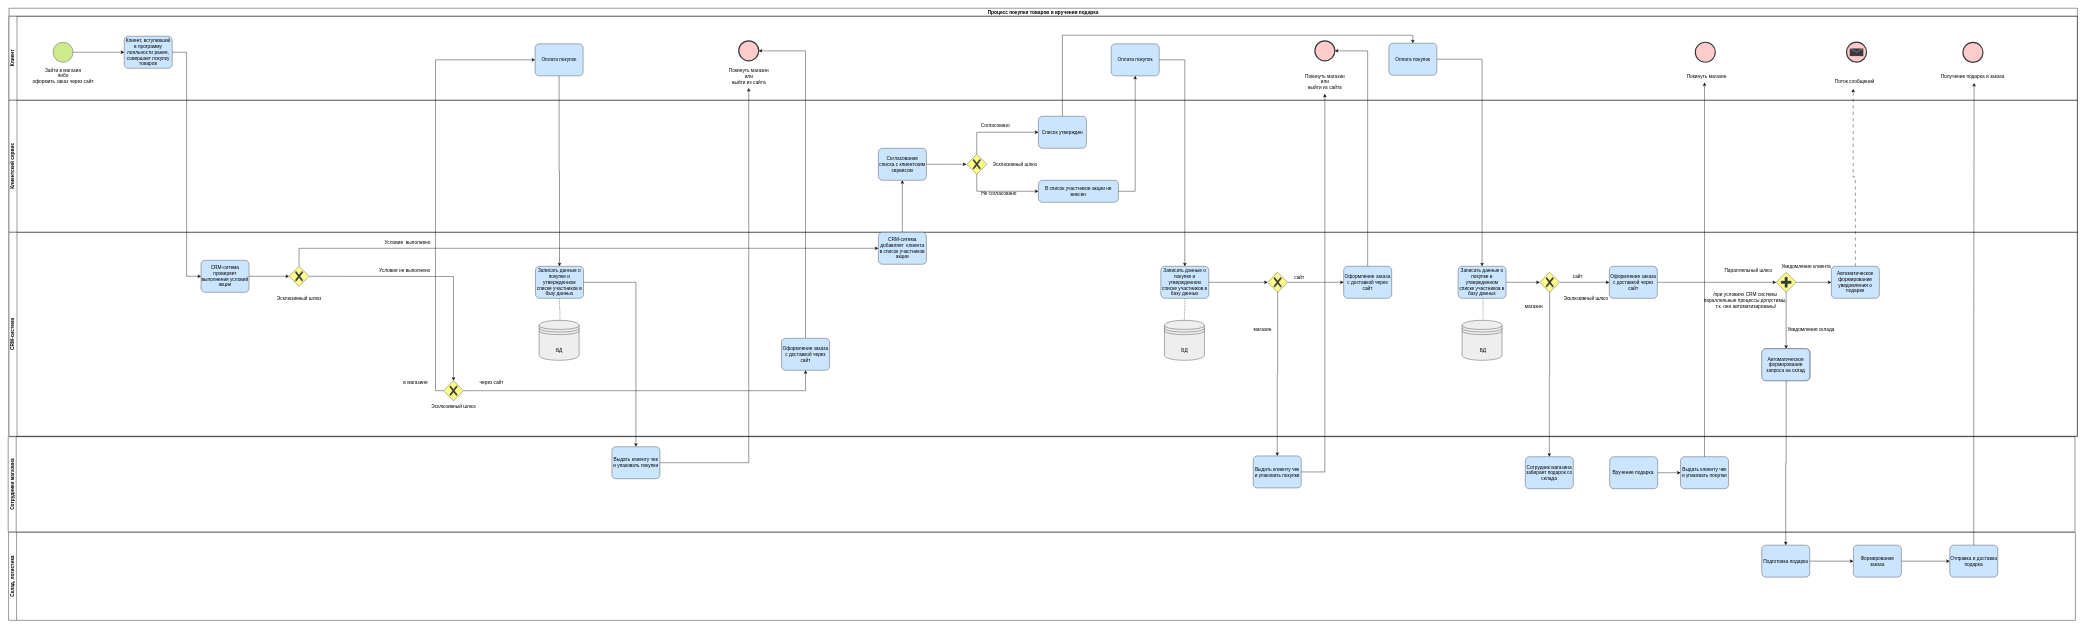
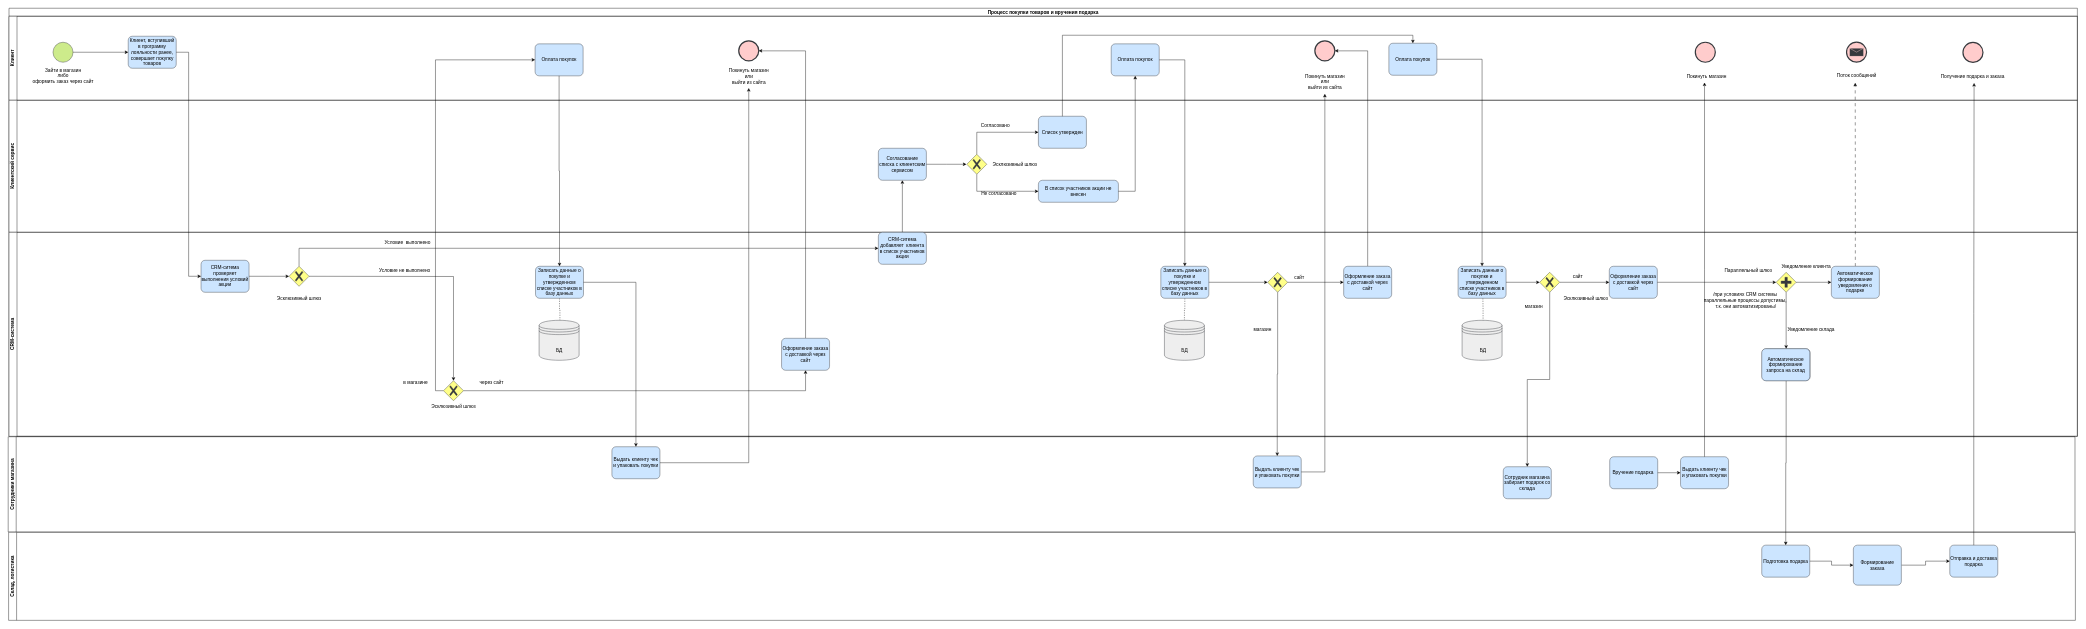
- <mxCell id="7" value="Клиент, вступивший в программу лояльности ранее, совершает покупку товаров" style="points=[[0.25,0,0],[0.5,0,0],[0.75,0,0],[1,0.25,0],[1,0.5,0],[1,0.75,0],[0.75,1,0],[0.5,1,0],[0.25,1,0],[0,0.75,0],[0,0.5,0],[0,0.25,0]];shape=mxgraph.bpmn.task;whiteSpace=wrap;rectStyle=rounded;size=10;html=1;container=1;expand=0;collapsible=0;taskMarker=abstract;fillColor=#cce5ff;strokeColor=#36393d;" parent="3" vertex="1"><mxGeometry x="288" y="50" width="120" height="80" as="geometry" /></mxCell>
+ <mxCell id="7" value="Клиент, вступивший в программу лояльности ранее, совершает покупку товаров" style="points=[[0.25,0,0],[0.5,0,0],[0.75,0,0],[1,0.25,0],[1,0.5,0],[1,0.75,0],[0.75,1,0],[0.5,1,0],[0.25,1,0],[0,0.75,0],[0,0.5,0],[0,0.25,0]];shape=mxgraph.bpmn.task;whiteSpace=wrap;rectStyle=rounded;size=10;html=1;container=1;expand=0;collapsible=0;taskMarker=abstract;fillColor=#cce5ff;strokeColor=#36393d;" parent="3" vertex="1"><mxGeometry x="298" y="50" width="120" height="80" as="geometry" /></mxCell>
- <mxCell id="14" value="Поток сообщений" style="text;html=1;align=center;verticalAlign=middle;resizable=0;points=[];autosize=1;strokeColor=none;fillColor=none;" parent="3" vertex="1"><mxGeometry x="4553" y="148.25" width="120" height="30" as="geometry" /></mxCell>
+ <mxCell id="14" value="Поток сообщений" style="text;html=1;align=center;verticalAlign=middle;resizable=0;points=[];autosize=1;strokeColor=none;fillColor=none;" parent="3" vertex="1"><mxGeometry x="4558" y="133.25" width="120" height="30" as="geometry" /></mxCell>
- <mxCell id="95" value="Сотрудник магазина забирает подарок со склада" style="points=[[0.25,0,0],[0.5,0,0],[0.75,0,0],[1,0.25,0],[1,0.5,0],[1,0.75,0],[0.75,1,0],[0.5,1,0],[0.25,1,0],[0,0.75,0],[0,0.5,0],[0,0.25,0]];shape=mxgraph.bpmn.task;whiteSpace=wrap;rectStyle=rounded;size=10;html=1;container=1;expand=0;collapsible=0;taskMarker=abstract;fillColor=#cce5ff;strokeColor=#36393d;" parent="90" vertex="1"><mxGeometry x="3792" y="50" width="120" height="80" as="geometry" /></mxCell>
+ <mxCell id="95" value="Сотрудник магазина забирает подарок со склада" style="points=[[0.25,0,0],[0.5,0,0],[0.75,0,0],[1,0.25,0],[1,0.5,0],[1,0.75,0],[0.75,1,0],[0.5,1,0],[0.25,1,0],[0,0.75,0],[0,0.5,0],[0,0.25,0]];shape=mxgraph.bpmn.task;whiteSpace=wrap;rectStyle=rounded;size=10;html=1;container=1;expand=0;collapsible=0;taskMarker=abstract;fillColor=#cce5ff;strokeColor=#36393d;" parent="90" vertex="1"><mxGeometry x="3737" y="75" width="120" height="80" as="geometry" /></mxCell>
- <mxCell id="104" value="Формирование заказа" style="points=[[0.25,0,0],[0.5,0,0],[0.75,0,0],[1,0.25,0],[1,0.5,0],[1,0.75,0],[0.75,1,0],[0.5,1,0],[0.25,1,0],[0,0.75,0],[0,0.5,0],[0,0.25,0]];shape=mxgraph.bpmn.task;whiteSpace=wrap;rectStyle=rounded;size=10;html=1;container=1;expand=0;collapsible=0;taskMarker=abstract;fillColor=#cce5ff;strokeColor=#36393d;" parent="100" vertex="1"><mxGeometry x="4611" y="32" width="120" height="80" as="geometry" /></mxCell>
+ <mxCell id="104" value="Формирование заказа" style="points=[[0.25,0,0],[0.5,0,0],[0.75,0,0],[1,0.25,0],[1,0.5,0],[1,0.75,0],[0.75,1,0],[0.5,1,0],[0.25,1,0],[0,0.75,0],[0,0.5,0],[0,0.25,0]];shape=mxgraph.bpmn.task;whiteSpace=wrap;rectStyle=rounded;size=10;html=1;container=1;expand=0;collapsible=0;taskMarker=abstract;fillColor=#cce5ff;strokeColor=#36393d;" parent="100" vertex="1"><mxGeometry x="4611" y="32" width="120" height="100" as="geometry" /></mxCell>
